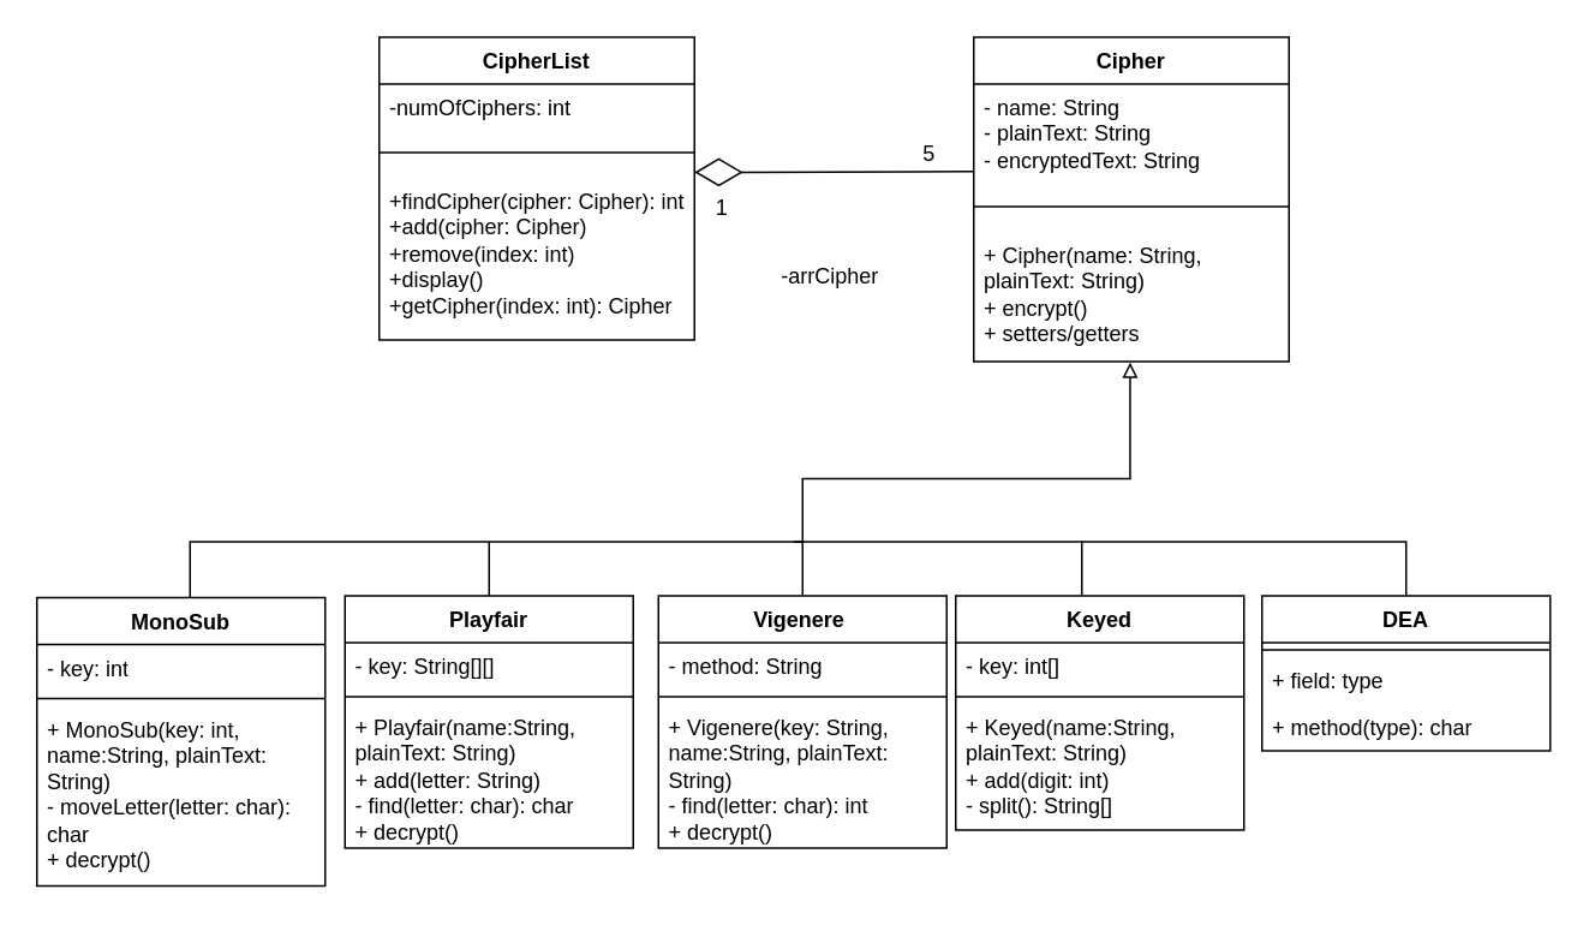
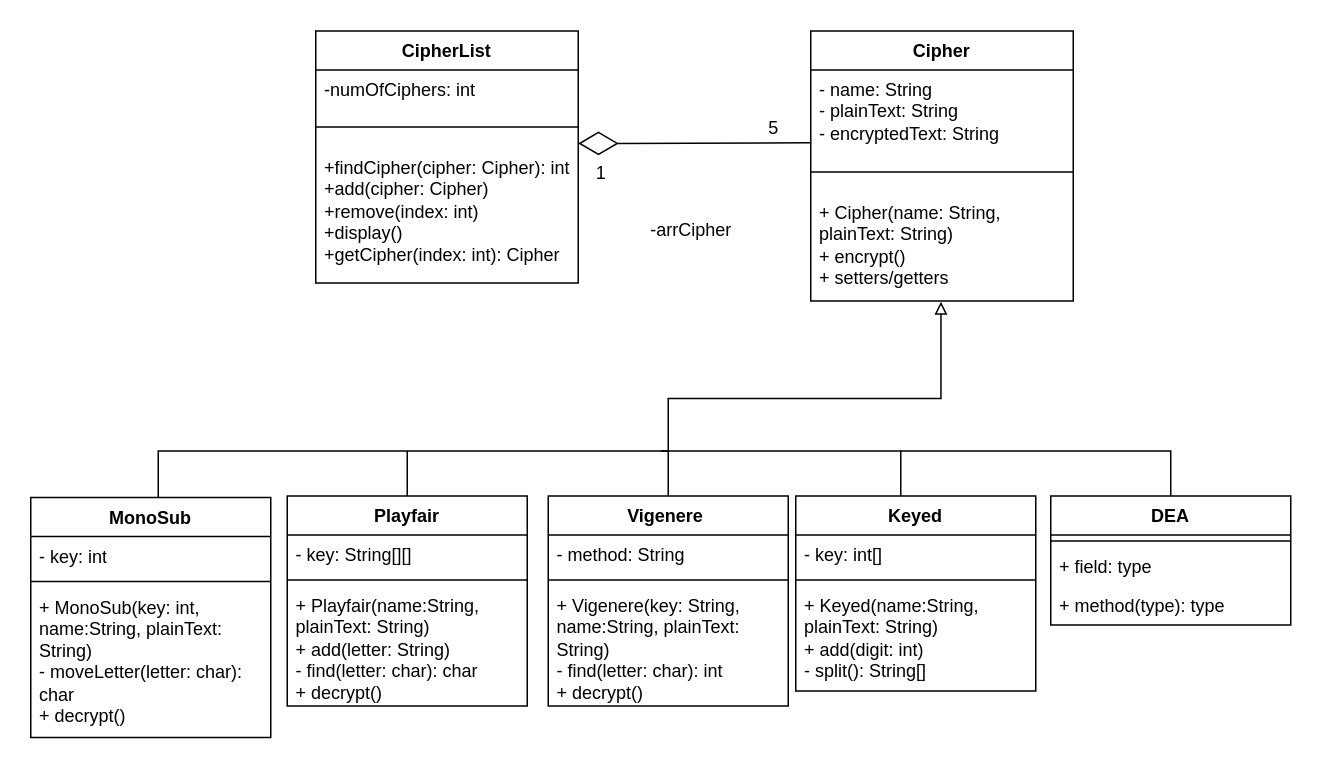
- <mxCell id="30" value="+ method(type): char" style="text;strokeColor=none;fillColor=none;align=left;verticalAlign=top;spacingLeft=4;spacingRight=4;overflow=hidden;rotatable=0;points=[[0,0.5],[1,0.5]];portConstraint=eastwest;whiteSpace=wrap;html=1;" parent="27" vertex="1"><mxGeometry y="60" width="160" height="26" as="geometry" /></mxCell>
+ <mxCell id="30" value="+ method(type): type" style="text;strokeColor=none;fillColor=none;align=left;verticalAlign=top;spacingLeft=4;spacingRight=4;overflow=hidden;rotatable=0;points=[[0,0.5],[1,0.5]];portConstraint=eastwest;whiteSpace=wrap;html=1;" parent="27" vertex="1"><mxGeometry y="60" width="160" height="26" as="geometry" /></mxCell>
